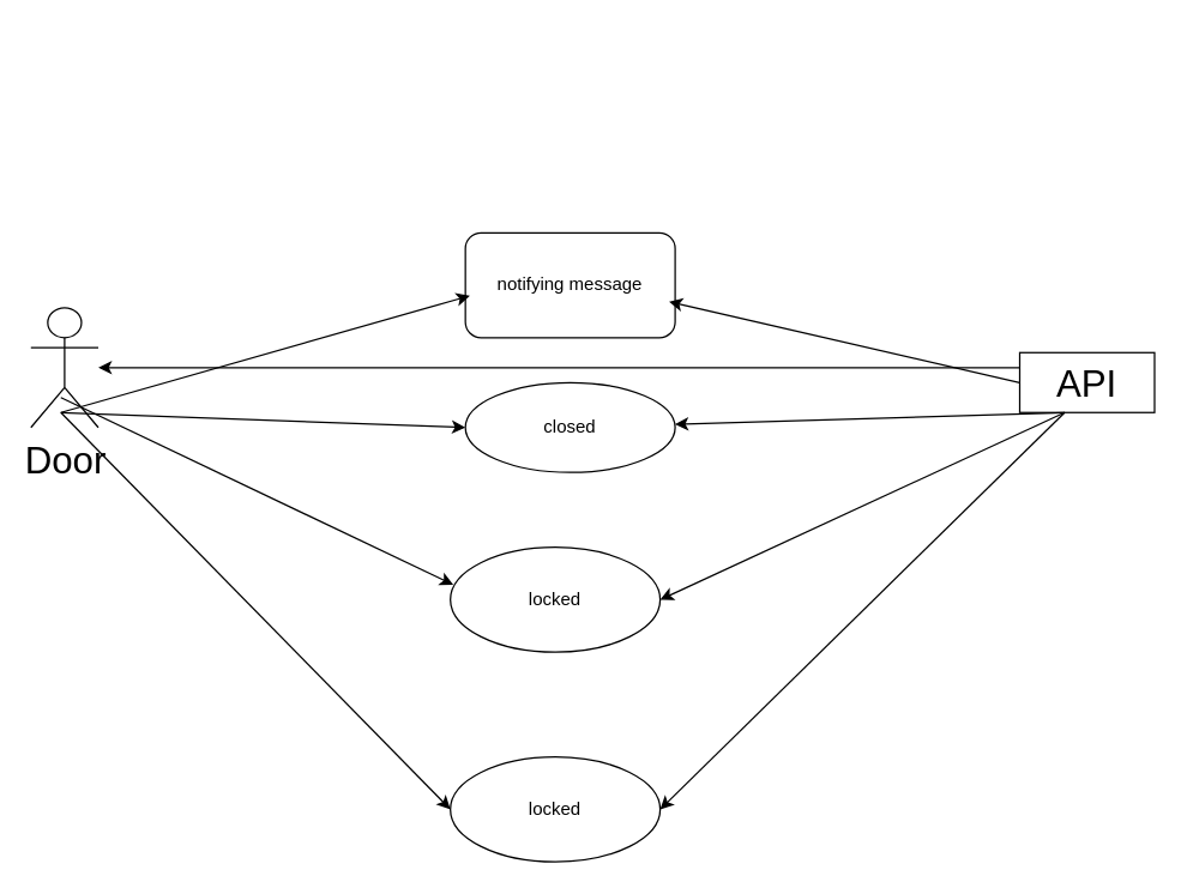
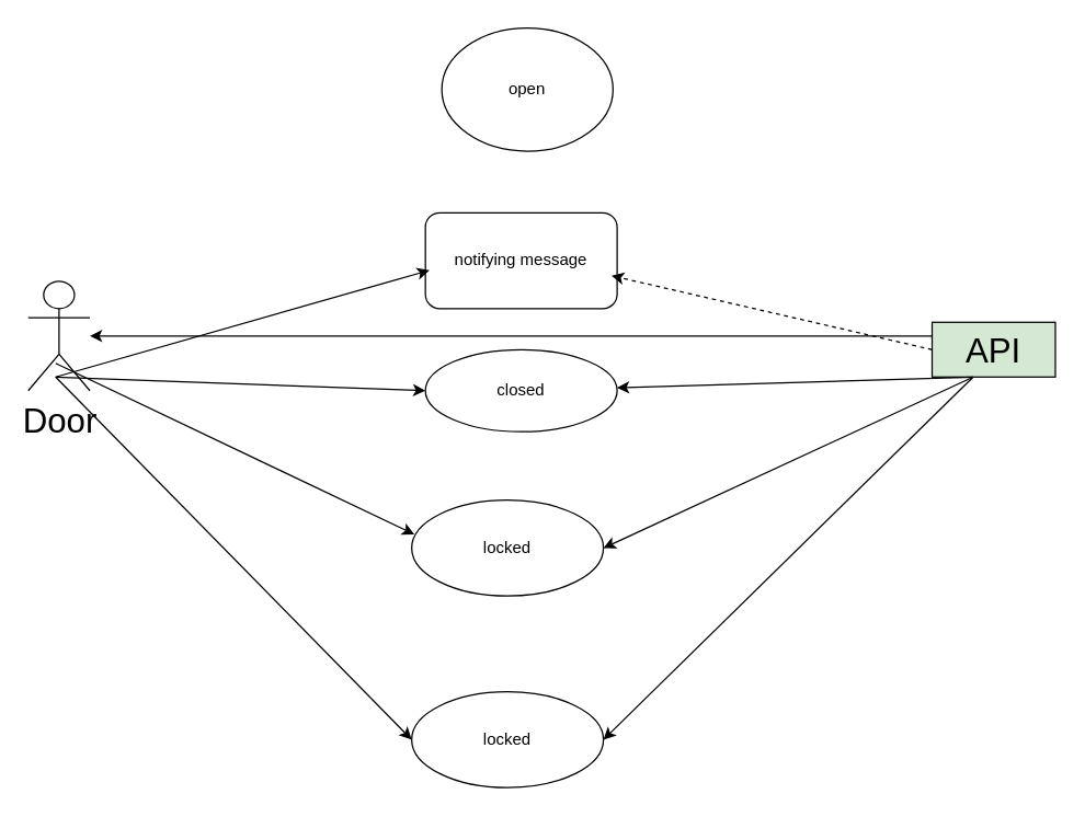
+ <mxCell id="6" value="open" style="ellipse;whiteSpace=wrap;html=1;" vertex="1" parent="1"><mxGeometry x="322" y="20" width="125" height="90" as="geometry" /></mxCell>
- <mxCell id="11" value="" style="endArrow=classic;html=1;entryX=0.971;entryY=0.657;entryDx=0;entryDy=0;entryPerimeter=0;exitX=0;exitY=0.5;exitDx=0;exitDy=0;" edge="1" parent="1" source="8" target="2"><mxGeometry width="50" height="50" relative="1" as="geometry"><mxPoint x="660" y="285" as="sourcePoint" /><mxPoint x="710" y="235" as="targetPoint" /></mxGeometry></mxCell>
+ <mxCell id="11" value="" style="endArrow=classic;html=1;entryX=0.971;entryY=0.657;entryDx=0;entryDy=0;entryPerimeter=0;exitX=0;exitY=0.5;exitDx=0;exitDy=0;dashed=1;" edge="1" parent="1" source="8" target="2"><mxGeometry width="50" height="50" relative="1" as="geometry"><mxPoint x="660" y="285" as="sourcePoint" /><mxPoint x="710" y="235" as="targetPoint" /></mxGeometry></mxCell>
- <mxCell id="8" value="&lt;font style=&quot;font-size: 25px&quot;&gt;API&lt;/font&gt;" style="rounded=0;whiteSpace=wrap;html=1;" vertex="1" parent="1"><mxGeometry x="680" y="235" width="90" height="40" as="geometry" /></mxCell>
+ <mxCell id="8" value="&lt;font style=&quot;font-size: 25px&quot;&gt;API&lt;/font&gt;" style="rounded=0;whiteSpace=wrap;html=1;fillColor=#d5e8d4;" vertex="1" parent="1"><mxGeometry x="680" y="235" width="90" height="40" as="geometry" /></mxCell>
